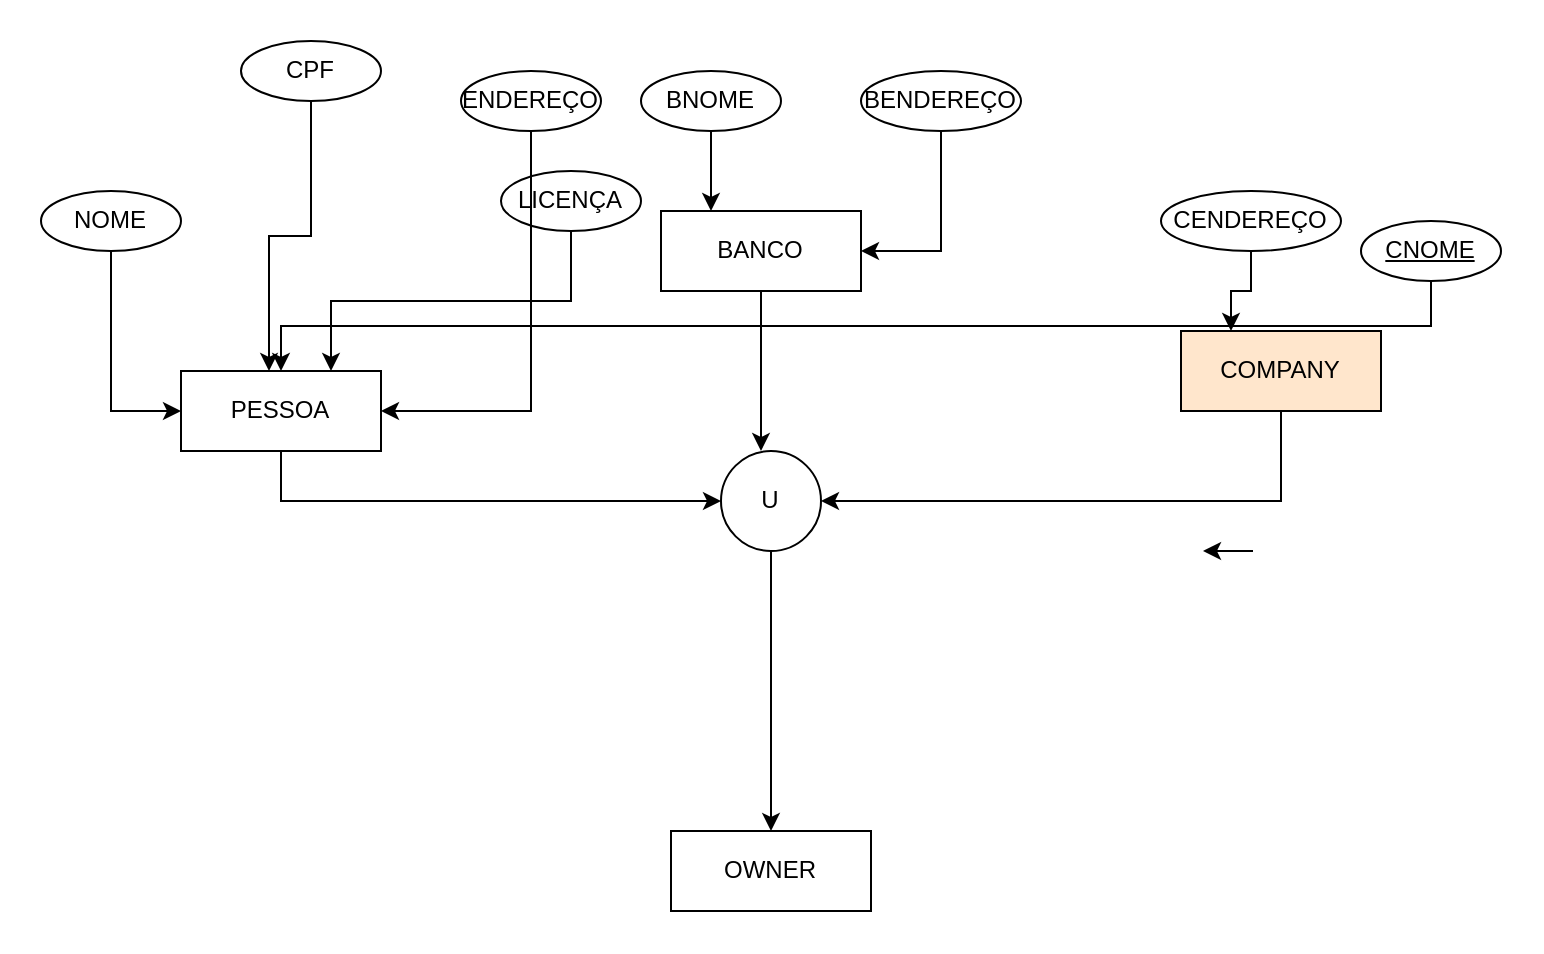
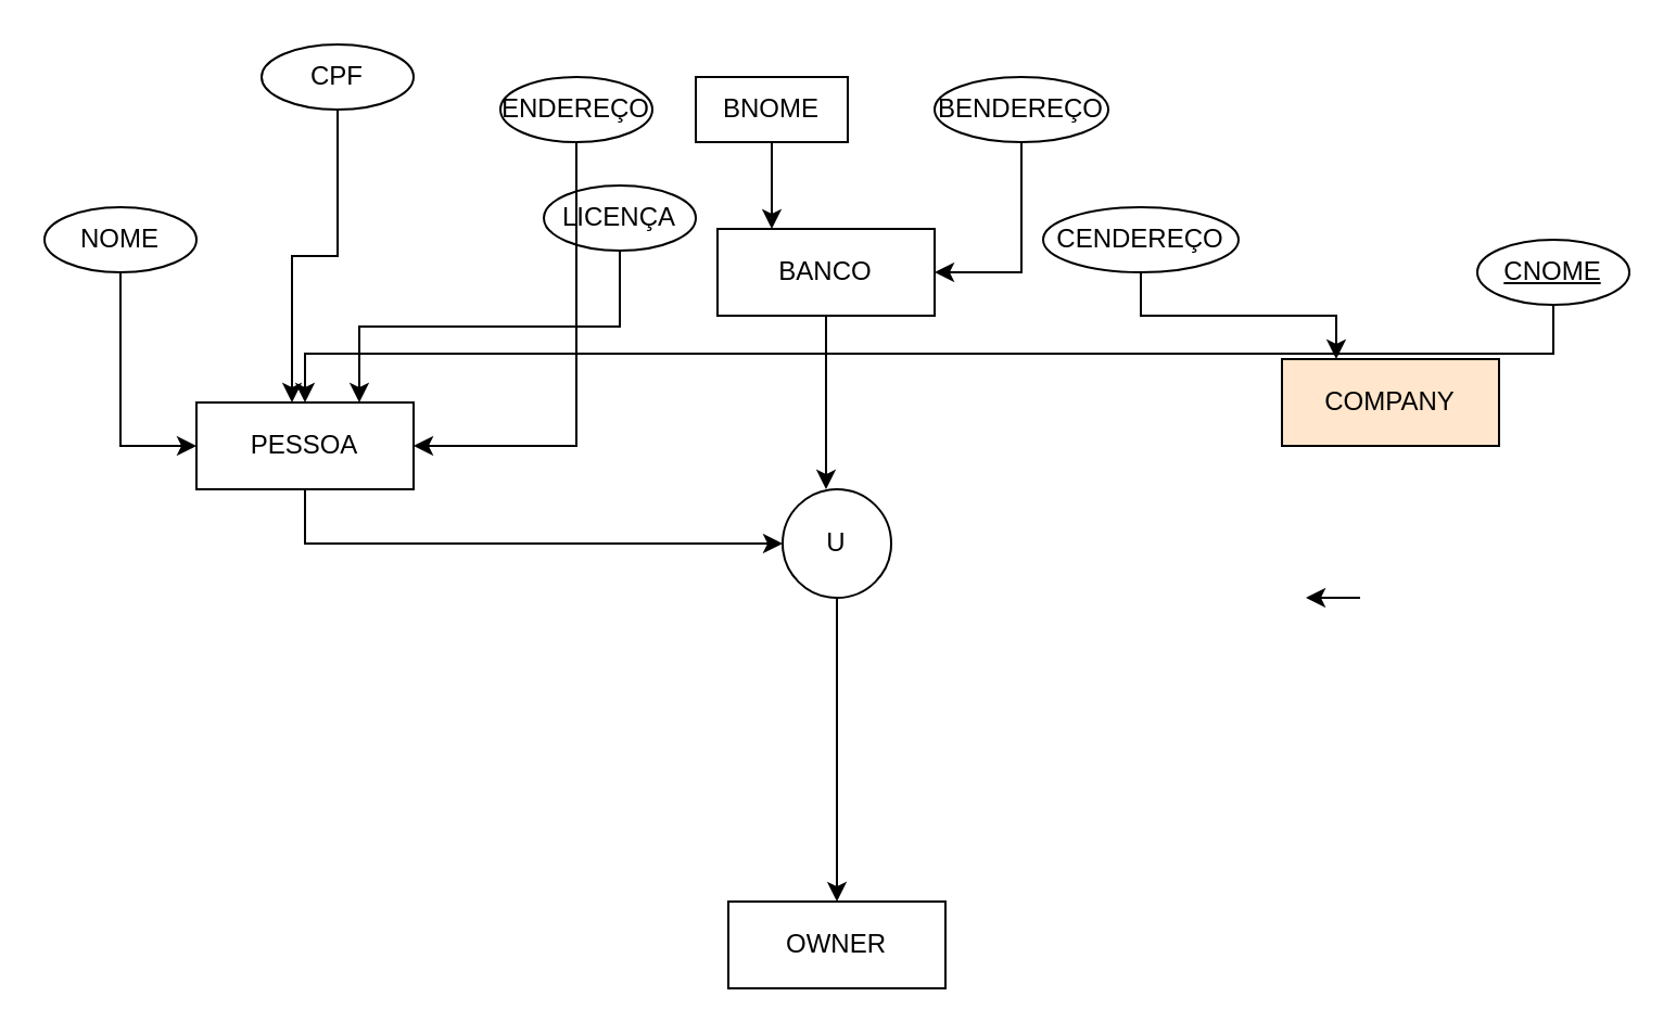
- <mxCell id="23" value="BNOME" style="ellipse;whiteSpace=wrap;html=1;align=center;" vertex="1" parent="1"><mxGeometry x="320" y="35" width="70" height="30" as="geometry" /></mxCell>
+ <mxCell id="23" value="BNOME" style="whiteSpace=wrap;html=1;align=center;rounded=0;" vertex="1" parent="1"><mxGeometry x="320" y="35" width="70" height="30" as="geometry" /></mxCell>
- <mxCell id="25" value="CENDEREÇO" style="ellipse;whiteSpace=wrap;html=1;align=center;" vertex="1" parent="1"><mxGeometry x="580" y="95" width="90" height="30" as="geometry" /></mxCell>
+ <mxCell id="25" value="CENDEREÇO" style="ellipse;whiteSpace=wrap;html=1;align=center;" vertex="1" parent="1"><mxGeometry x="480" y="95" width="90" height="30" as="geometry" /></mxCell>
- <mxCell id="11" style="edgeStyle=orthogonalEdgeStyle;rounded=0;orthogonalLoop=1;jettySize=auto;html=1;exitX=0.5;exitY=1;exitDx=0;exitDy=0;entryX=1;entryY=0.5;entryDx=0;entryDy=0;" edge="1" parent="1" source="6" target="8"><mxGeometry relative="1" as="geometry" /></mxCell>
